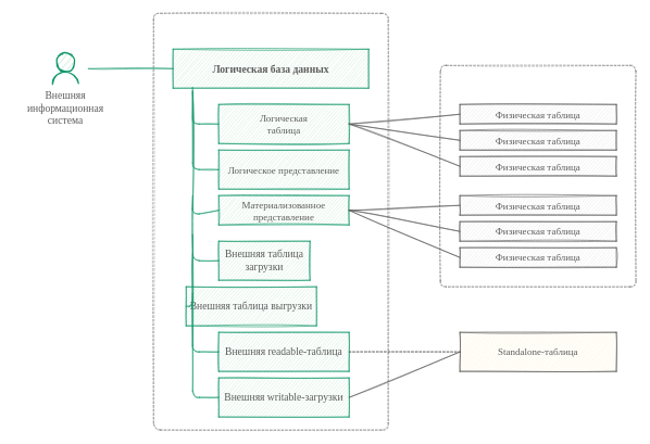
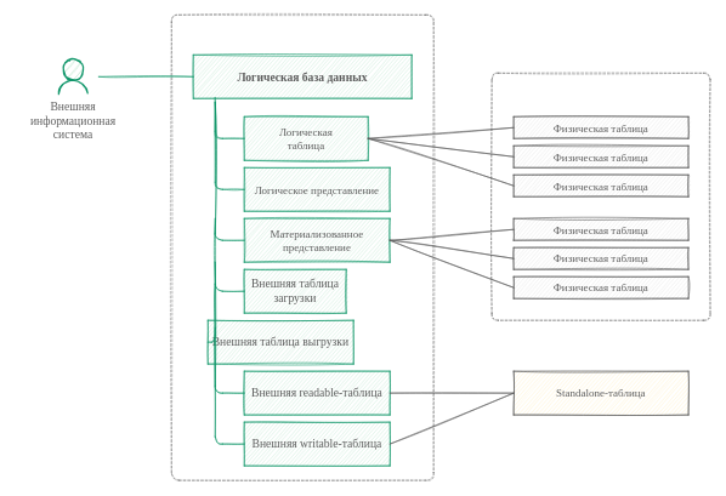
- <mxCell id="9" value="&lt;font color=&quot;#5c5c5c&quot; style=&quot;font-size: 15px&quot;&gt;&lt;span style=&quot;font-size: 15px&quot;&gt;&lt;span style=&quot;font-size: 15px&quot;&gt;Логическая &lt;br&gt;таблица&lt;/span&gt;&lt;/span&gt;&lt;/font&gt;" style="rounded=0;whiteSpace=wrap;html=1;fontStyle=0;sketch=1;fontFamily=Comic Sans MS;strokeColor=#12976B;fillColor=#CCEBD8;fontSize=15;" parent="1" vertex="1"><mxGeometry x="335" y="160" width="200" height="60" as="geometry" /></mxCell>
+ <mxCell id="9" value="&lt;font color=&quot;#5c5c5c&quot; style=&quot;font-size: 15px&quot;&gt;&lt;span style=&quot;font-size: 15px&quot;&gt;&lt;span style=&quot;font-size: 15px&quot;&gt;Логическая &lt;br&gt;таблица&lt;/span&gt;&lt;/span&gt;&lt;/font&gt;" style="rounded=0;whiteSpace=wrap;html=1;fontStyle=0;sketch=1;fontFamily=Comic Sans MS;strokeColor=#12976B;fillColor=#CCEBD8;fontSize=15;" parent="1" vertex="1"><mxGeometry x="335" y="160" width="170" height="60" as="geometry" /></mxCell>
- <mxCell id="13" value="&lt;font color=&quot;#5c5c5c&quot; style=&quot;font-size: 15px;&quot;&gt;&lt;span style=&quot;font-size: 15px;&quot;&gt;&lt;span style=&quot;font-size: 15px;&quot;&gt;Материализованное представление&lt;/span&gt;&lt;/span&gt;&lt;/font&gt;" style="rounded=0;whiteSpace=wrap;html=1;fontStyle=0;sketch=1;fontFamily=Comic Sans MS;strokeColor=#12976B;fillColor=#CCEBD8;fontSize=15;" parent="1" vertex="1"><mxGeometry x="335" y="300" width="200" height="45" as="geometry" /></mxCell>
+ <mxCell id="13" value="&lt;font color=&quot;#5c5c5c&quot; style=&quot;font-size: 15px;&quot;&gt;&lt;span style=&quot;font-size: 15px;&quot;&gt;&lt;span style=&quot;font-size: 15px;&quot;&gt;Материализованное представление&lt;/span&gt;&lt;/span&gt;&lt;/font&gt;" style="rounded=0;whiteSpace=wrap;html=1;fontStyle=0;sketch=1;fontFamily=Comic Sans MS;strokeColor=#12976B;fillColor=#CCEBD8;fontSize=15;" parent="1" vertex="1"><mxGeometry x="335" y="300" width="200" height="60" as="geometry" /></mxCell>
- <mxCell id="32" value="" style="endArrow=none;html=1;fontColor=#5C5C5C;sketch=1;strokeColor=#5C5C5C;endFill=0;entryX=0;entryY=0.5;entryDx=0;entryDy=0;exitX=1;exitY=0.5;exitDx=0;exitDy=0;dashed=1;" parent="1" source="27" target="29" edge="1"><mxGeometry width="50" height="50" relative="1" as="geometry"><mxPoint x="545" y="340" as="sourcePoint" /><mxPoint x="725" y="480" as="targetPoint" /><Array as="points" /></mxGeometry></mxCell>
+ <mxCell id="32" value="" style="endArrow=none;html=1;fontColor=#5C5C5C;sketch=1;strokeColor=#5C5C5C;endFill=0;entryX=0;entryY=0.5;entryDx=0;entryDy=0;exitX=1;exitY=0.5;exitDx=0;exitDy=0;" parent="1" source="27" target="29" edge="1"><mxGeometry width="50" height="50" relative="1" as="geometry"><mxPoint x="545" y="340" as="sourcePoint" /><mxPoint x="725" y="480" as="targetPoint" /><Array as="points" /></mxGeometry></mxCell>
- <mxCell id="28" value="&lt;font color=&quot;#5c5c5c&quot; size=&quot;1&quot;&gt;&lt;span&gt;&lt;span style=&quot;font-size: 16px&quot;&gt;Внешняя writable-загрузки&lt;/span&gt;&lt;/span&gt;&lt;/font&gt;" style="rounded=0;whiteSpace=wrap;html=1;fontStyle=0;sketch=1;fontFamily=Comic Sans MS;strokeColor=#12976B;fillColor=#CCEBD8;" parent="1" vertex="1"><mxGeometry x="335" y="580" width="200" height="60" as="geometry" /></mxCell>
+ <mxCell id="28" value="&lt;font color=&quot;#5c5c5c&quot; size=&quot;1&quot;&gt;&lt;span&gt;&lt;span style=&quot;font-size: 16px&quot;&gt;Внешняя writable-таблица&lt;/span&gt;&lt;/span&gt;&lt;/font&gt;" style="rounded=0;whiteSpace=wrap;html=1;fontStyle=0;sketch=1;fontFamily=Comic Sans MS;strokeColor=#12976B;fillColor=#CCEBD8;" parent="1" vertex="1"><mxGeometry x="335" y="580" width="200" height="60" as="geometry" /></mxCell>
